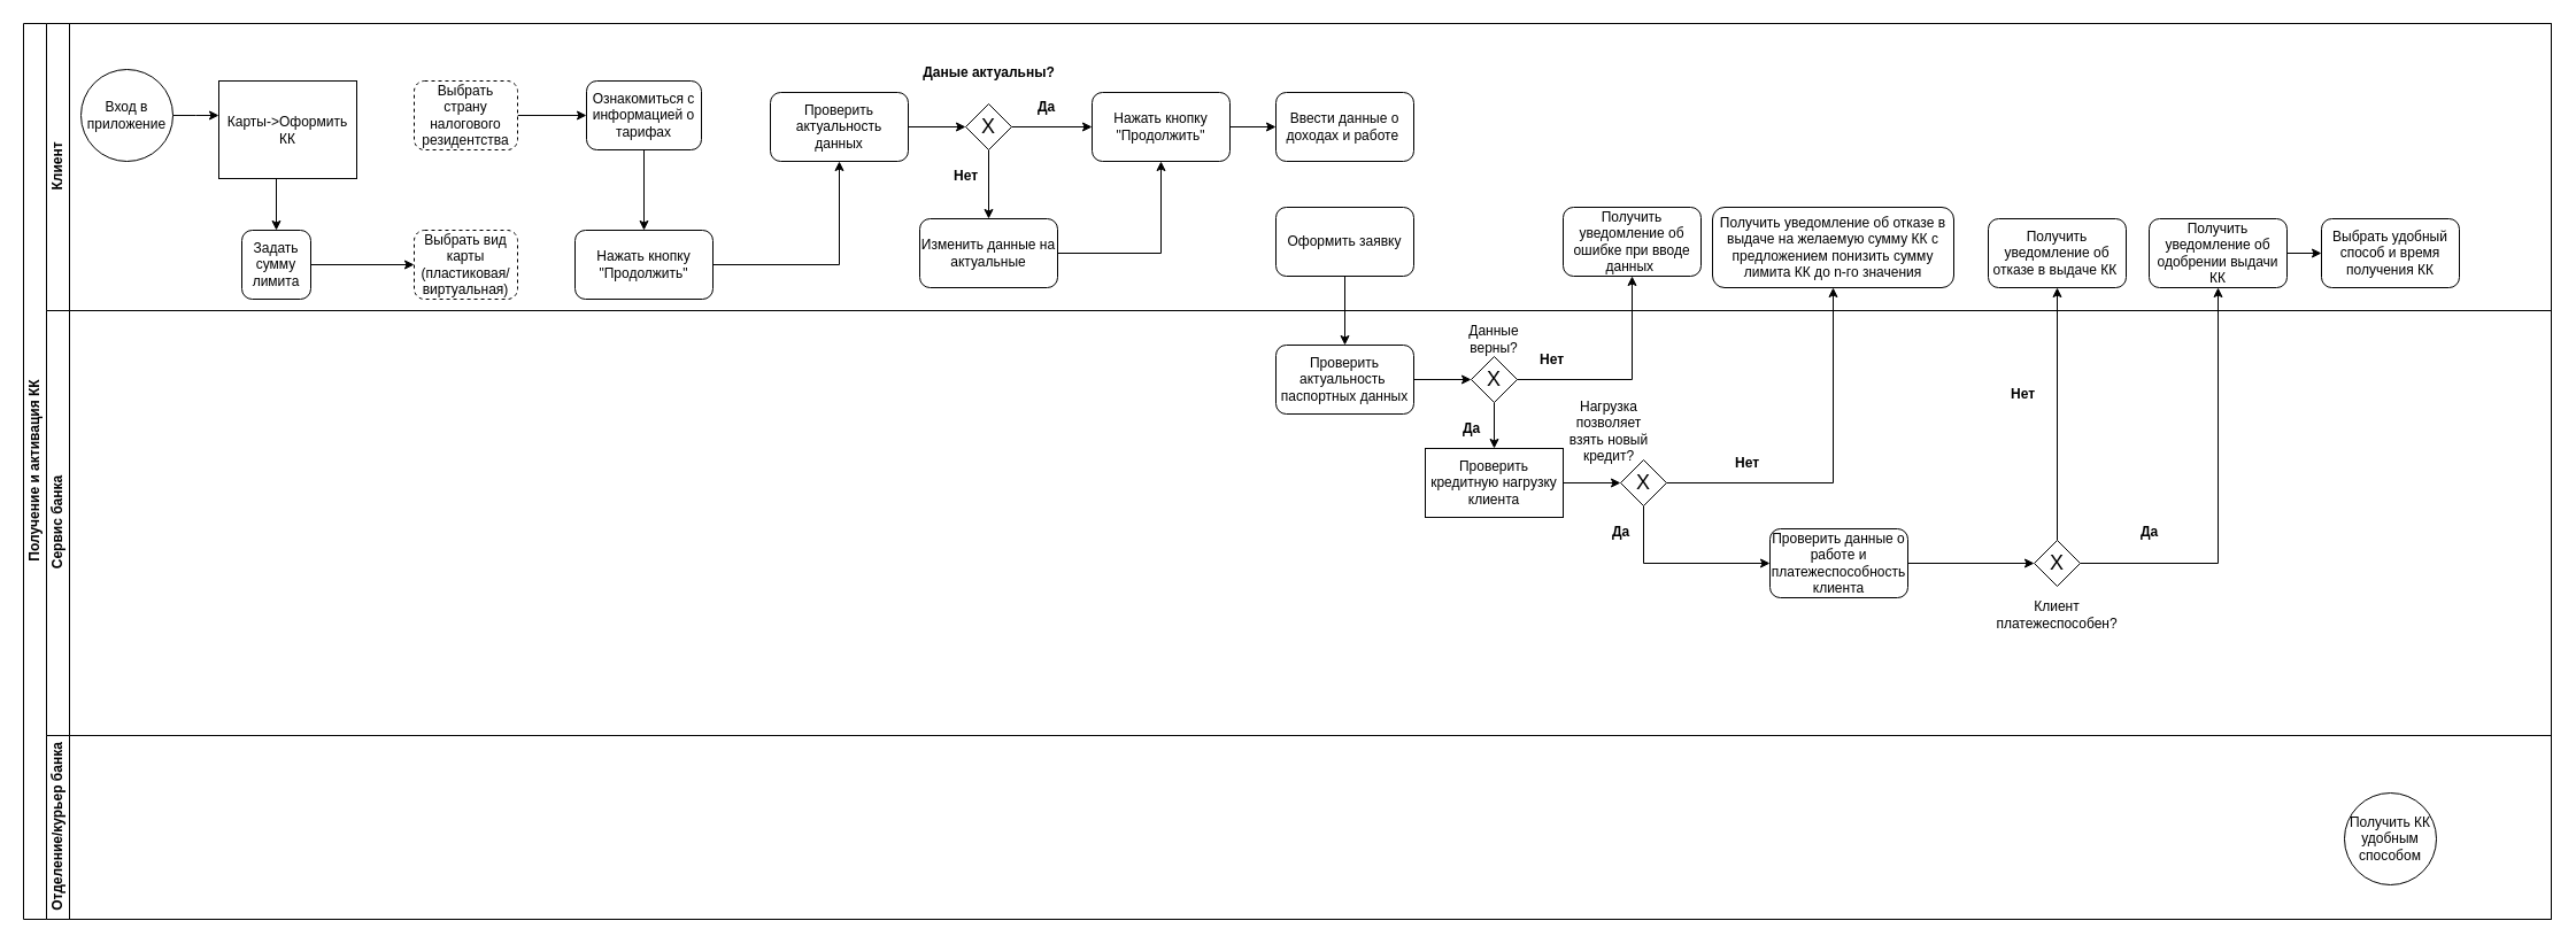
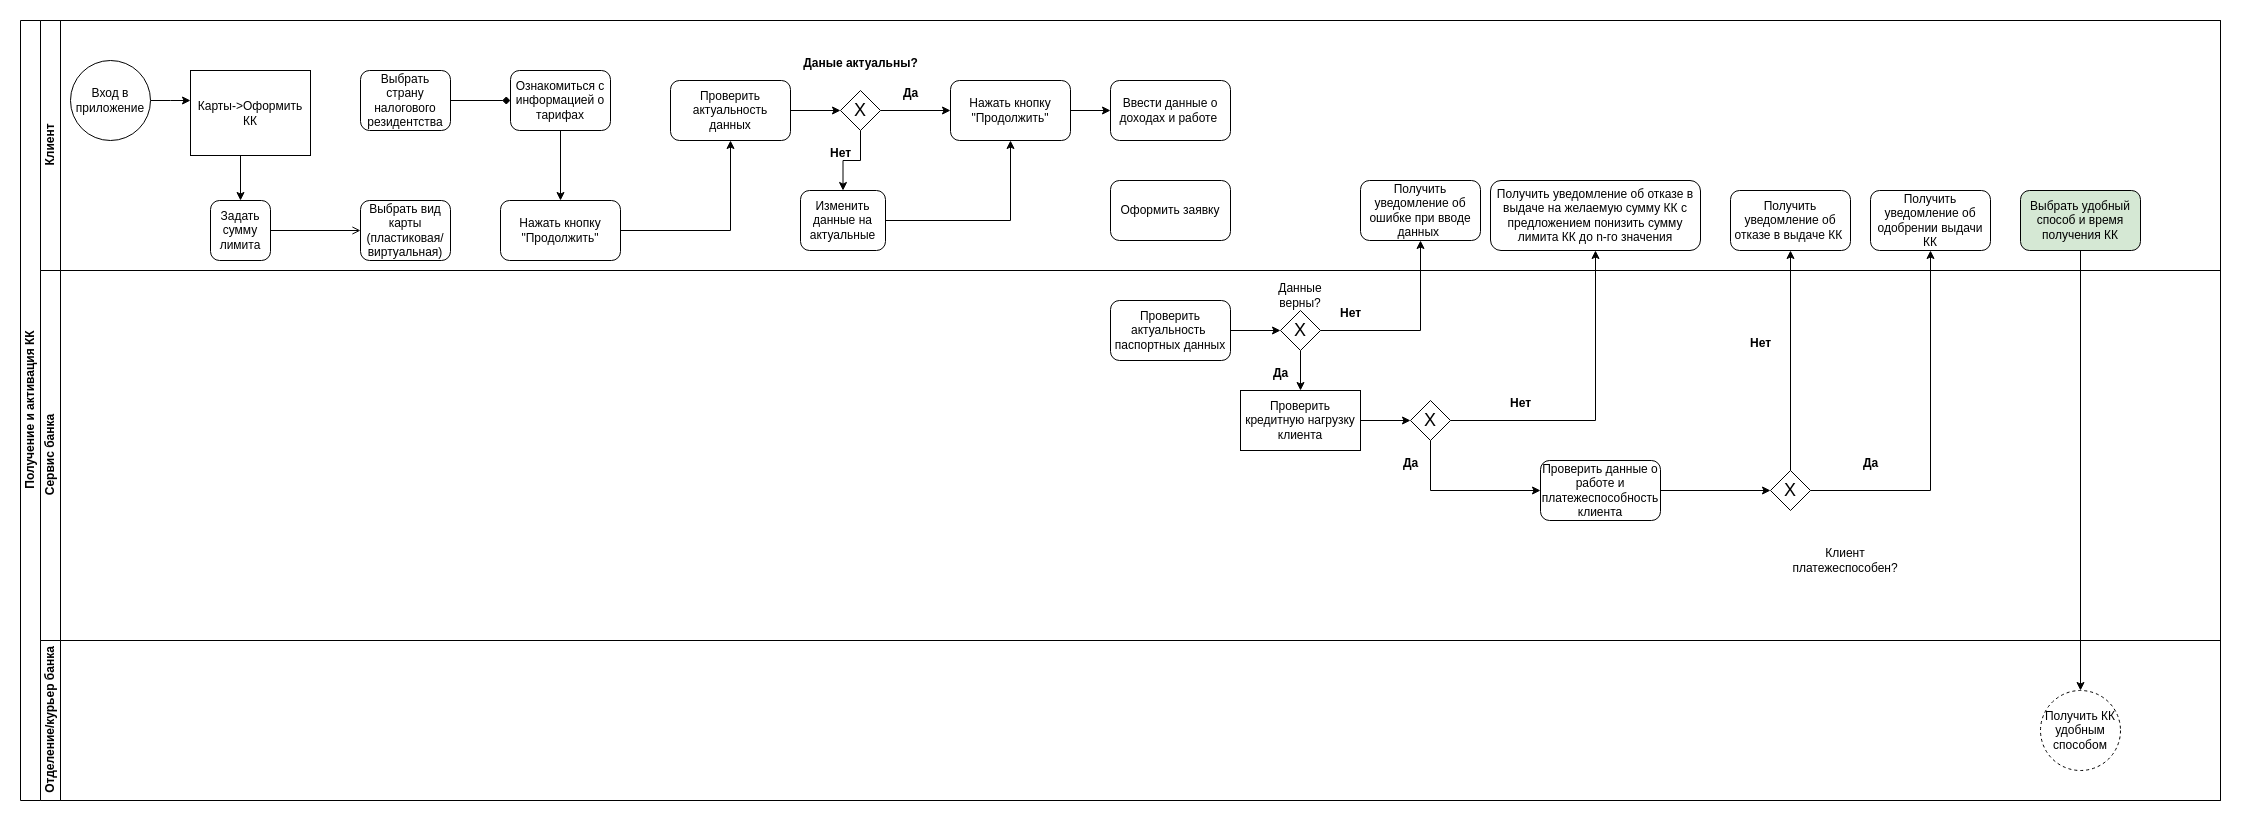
- <mxCell id="12" value="Выбрать страну налогового резидентства" style="whiteSpace=wrap;html=1;rounded=1;dashed=1;" vertex="1" parent="3"><mxGeometry x="320" y="50" width="90" height="60" as="geometry" /></mxCell>
+ <mxCell id="12" value="Выбрать страну налогового резидентства" style="whiteSpace=wrap;html=1;rounded=1;" vertex="1" parent="3"><mxGeometry x="320" y="50" width="90" height="60" as="geometry" /></mxCell>
- <mxCell id="11" value="" style="edgeStyle=orthogonalEdgeStyle;rounded=0;orthogonalLoop=1;jettySize=auto;html=1;" edge="1" parent="3" source="12" target="14"><mxGeometry relative="1" as="geometry" /></mxCell>
+ <mxCell id="11" value="" style="edgeStyle=orthogonalEdgeStyle;rounded=0;orthogonalLoop=1;jettySize=auto;html=1;endArrow=diamond;" edge="1" parent="3" source="12" target="14"><mxGeometry relative="1" as="geometry" /></mxCell>
- <mxCell id="22" value="Изменить данные на актуальные" style="rounded=1;whiteSpace=wrap;html=1;fontColor=#000000;" vertex="1" parent="3"><mxGeometry x="760" y="170" width="120" height="60" as="geometry" /></mxCell>
+ <mxCell id="22" value="Изменить данные на актуальные" style="rounded=1;whiteSpace=wrap;html=1;fontColor=#000000;" vertex="1" parent="3"><mxGeometry x="760" y="170" width="85" height="60" as="geometry" /></mxCell>
- <mxCell id="35" value="" style="edgeStyle=orthogonalEdgeStyle;rounded=0;orthogonalLoop=1;jettySize=auto;html=1;" edge="1" parent="3" source="36" target="37"><mxGeometry relative="1" as="geometry" /></mxCell>
- <mxCell id="37" value="Выбрать удобный способ и время получения КК" style="whiteSpace=wrap;html=1;rounded=1;" vertex="1" parent="3"><mxGeometry x="1980" y="170" width="120" height="60" as="geometry" /></mxCell>
+ <mxCell id="37" value="Выбрать удобный способ и время получения КК" style="whiteSpace=wrap;html=1;rounded=1;fillColor=#d5e8d4;" vertex="1" parent="3"><mxGeometry x="1980" y="170" width="120" height="60" as="geometry" /></mxCell>
- <mxCell id="7" style="edgeStyle=orthogonalEdgeStyle;rounded=0;orthogonalLoop=1;jettySize=auto;html=1;exitX=1;exitY=0.5;exitDx=0;exitDy=0;entryX=0;entryY=0.5;entryDx=0;entryDy=0;" parent="3" source="8" target="10" edge="1"><mxGeometry relative="1" as="geometry" /></mxCell>
+ <mxCell id="7" style="edgeStyle=orthogonalEdgeStyle;rounded=0;orthogonalLoop=1;jettySize=auto;html=1;exitX=1;exitY=0.5;exitDx=0;exitDy=0;entryX=0;entryY=0.5;entryDx=0;entryDy=0;endArrow=open;" parent="3" source="8" target="10" edge="1"><mxGeometry relative="1" as="geometry" /></mxCell>
- <mxCell id="10" value="Выбрать вид карты&lt;div&gt;(пластиковая/виртуальная)&lt;/div&gt;" style="rounded=1;whiteSpace=wrap;html=1;dashed=1;" parent="3" vertex="1"><mxGeometry x="320" y="180" width="90" height="60" as="geometry" /></mxCell>
+ <mxCell id="10" value="Выбрать вид карты&lt;div&gt;(пластиковая/виртуальная)&lt;/div&gt;" style="rounded=1;whiteSpace=wrap;html=1;" parent="3" vertex="1"><mxGeometry x="320" y="180" width="90" height="60" as="geometry" /></mxCell>
- <mxCell id="60" value="" style="edgeStyle=orthogonalEdgeStyle;rounded=0;orthogonalLoop=1;jettySize=auto;html=1;" edge="1" parent="2" source="30" target="39"><mxGeometry relative="1" as="geometry" /></mxCell>
- <mxCell id="48" value="Нагрузка позволяет взять новый кредит?" style="text;html=1;align=center;verticalAlign=middle;whiteSpace=wrap;rounded=0;" vertex="1" parent="38"><mxGeometry x="1320" y="90" width="80" height="30" as="geometry" /></mxCell>
+ <mxCell id="65" value="" style="edgeStyle=orthogonalEdgeStyle;rounded=0;orthogonalLoop=1;jettySize=auto;html=1;" edge="1" parent="2" source="37" target="59"><mxGeometry relative="1" as="geometry"><mxPoint x="2060" y="310" as="targetPoint" /></mxGeometry></mxCell>
- <mxCell id="55" value="Клиент платежеспособен?" style="text;html=1;align=center;verticalAlign=middle;whiteSpace=wrap;rounded=0;" vertex="1" parent="38"><mxGeometry x="1710" y="250" width="80" height="30" as="geometry" /></mxCell>
+ <mxCell id="55" value="Клиент платежеспособен?" style="text;html=1;align=center;verticalAlign=middle;whiteSpace=wrap;rounded=0;" vertex="1" parent="38"><mxGeometry x="1765" y="275" width="80" height="30" as="geometry" /></mxCell>
- <mxCell id="59" value="Получить КК удобным способом" style="ellipse;whiteSpace=wrap;html=1;aspect=fixed;" vertex="1" parent="58"><mxGeometry x="2000" y="50" width="80" height="80" as="geometry" /></mxCell>
+ <mxCell id="59" value="Получить КК удобным способом" style="ellipse;whiteSpace=wrap;html=1;aspect=fixed;dashed=1;" vertex="1" parent="58"><mxGeometry x="2000" y="50" width="80" height="80" as="geometry" /></mxCell>
